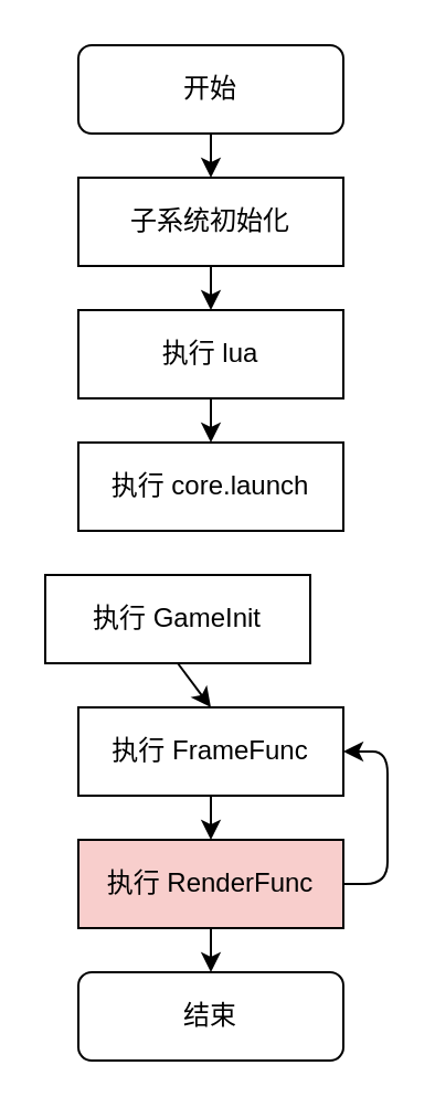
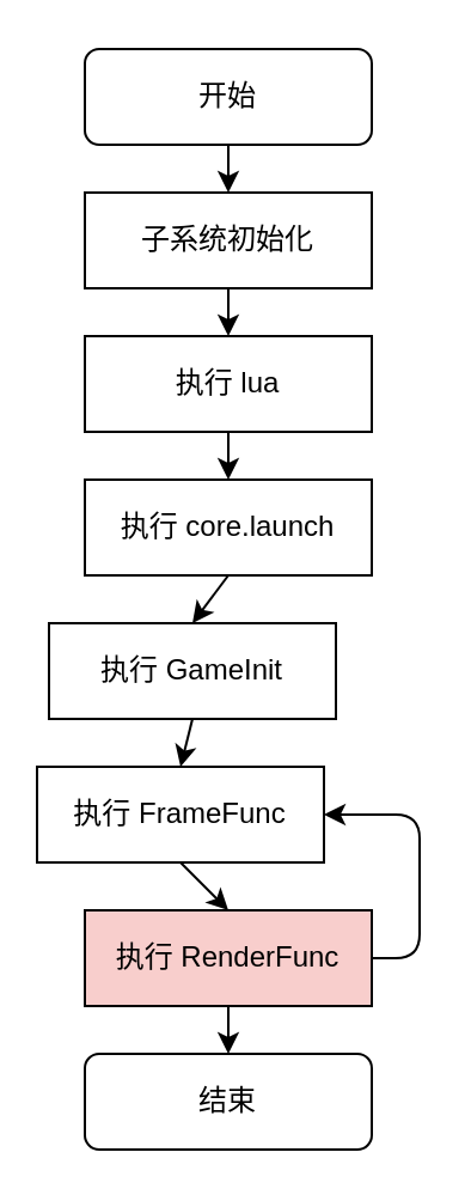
+ <mxCell id="6" style="edgeStyle=none;html=1;exitX=0.5;exitY=1;exitDx=0;exitDy=0;entryX=0.5;entryY=0;entryDx=0;entryDy=0;" edge="1" parent="1" source="7" target="9"><mxGeometry relative="1" as="geometry" /></mxCell>
- <mxCell id="11" value="执行 FrameFunc" style="rounded=0;whiteSpace=wrap;html=1;" vertex="1" parent="1"><mxGeometry x="35" y="320" width="120" height="40" as="geometry" /></mxCell>
+ <mxCell id="11" value="执行 FrameFunc" style="rounded=0;whiteSpace=wrap;html=1;" vertex="1" parent="1"><mxGeometry x="15" y="320" width="120" height="40" as="geometry" /></mxCell>
